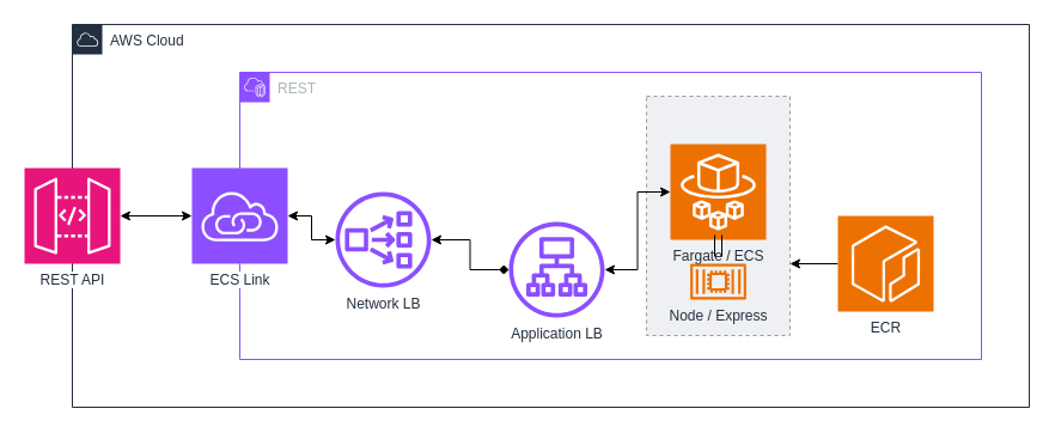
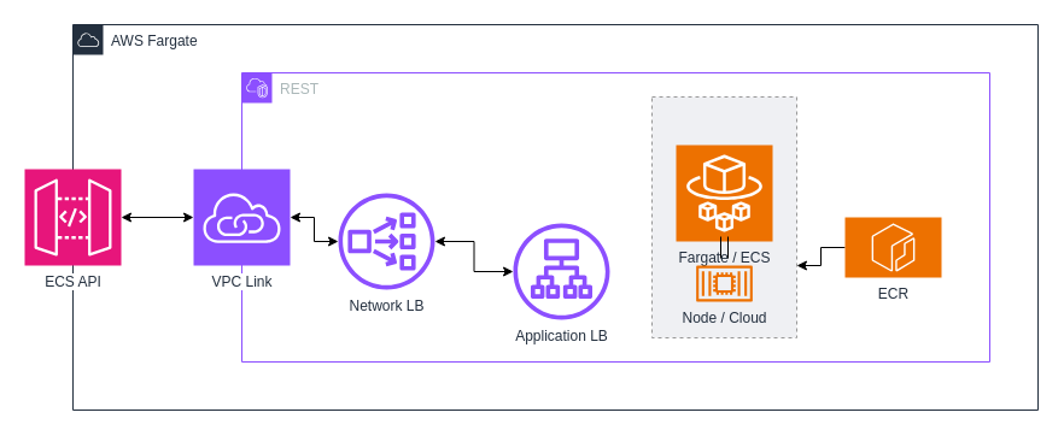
- <mxCell id="2" value="AWS Cloud" style="points=[[0,0],[0.25,0],[0.5,0],[0.75,0],[1,0],[1,0.25],[1,0.5],[1,0.75],[1,1],[0.75,1],[0.5,1],[0.25,1],[0,1],[0,0.75],[0,0.5],[0,0.25]];outlineConnect=0;gradientColor=none;html=1;whiteSpace=wrap;fontSize=12;fontStyle=0;container=1;pointerEvents=0;collapsible=0;recursiveResize=0;shape=mxgraph.aws4.group;grIcon=mxgraph.aws4.group_aws_cloud;strokeColor=#232F3E;fillColor=none;verticalAlign=top;align=left;spacingLeft=30;fontColor=#232F3E;dashed=0;" parent="1" vertex="1"><mxGeometry x="60" y="20" width="800" height="320" as="geometry" /></mxCell>
+ <mxCell id="2" value="AWS Fargate" style="points=[[0,0],[0.25,0],[0.5,0],[0.75,0],[1,0],[1,0.25],[1,0.5],[1,0.75],[1,1],[0.75,1],[0.5,1],[0.25,1],[0,1],[0,0.75],[0,0.5],[0,0.25]];outlineConnect=0;gradientColor=none;html=1;whiteSpace=wrap;fontSize=12;fontStyle=0;container=1;pointerEvents=0;collapsible=0;recursiveResize=0;shape=mxgraph.aws4.group;grIcon=mxgraph.aws4.group_aws_cloud;strokeColor=#232F3E;fillColor=none;verticalAlign=top;align=left;spacingLeft=30;fontColor=#232F3E;dashed=0;" parent="1" vertex="1"><mxGeometry x="60" y="20" width="800" height="320" as="geometry" /></mxCell>
- <mxCell id="9" value="" style="edgeStyle=orthogonalEdgeStyle;rounded=0;orthogonalLoop=1;jettySize=auto;html=1;startArrow=classic;startFill=1;" parent="4" source="10" target="6" edge="1"><mxGeometry relative="1" as="geometry" /></mxCell>
- <mxCell id="8" value="ECR" style="sketch=0;points=[[0,0,0],[0.25,0,0],[0.5,0,0],[0.75,0,0],[1,0,0],[0,1,0],[0.25,1,0],[0.5,1,0],[0.75,1,0],[1,1,0],[0,0.25,0],[0,0.5,0],[0,0.75,0],[1,0.25,0],[1,0.5,0],[1,0.75,0]];outlineConnect=0;fontColor=#232F3E;fillColor=#ED7100;strokeColor=#ffffff;dashed=0;verticalLabelPosition=bottom;verticalAlign=top;align=center;html=1;fontSize=12;fontStyle=0;aspect=fixed;shape=mxgraph.aws4.resourceIcon;resIcon=mxgraph.aws4.ecr;" parent="4" vertex="1"><mxGeometry x="500" y="120" width="80" height="80" as="geometry" /></mxCell>
+ <mxCell id="8" value="ECR" style="sketch=0;points=[[0,0,0],[0.25,0,0],[0.5,0,0],[0.75,0,0],[1,0,0],[0,1,0],[0.25,1,0],[0.5,1,0],[0.75,1,0],[1,1,0],[0,0.25,0],[0,0.5,0],[0,0.75,0],[1,0.25,0],[1,0.5,0],[1,0.75,0]];outlineConnect=0;fontColor=#232F3E;fillColor=#ED7100;strokeColor=#ffffff;dashed=0;verticalLabelPosition=bottom;verticalAlign=top;align=center;html=1;fontSize=12;fontStyle=0;aspect=fixed;shape=mxgraph.aws4.resourceIcon;resIcon=mxgraph.aws4.ecr;" parent="4" vertex="1"><mxGeometry x="500" y="120" width="80" height="50" as="geometry" /></mxCell>
- <mxCell id="11" value="" style="edgeStyle=orthogonalEdgeStyle;rounded=0;orthogonalLoop=1;jettySize=auto;html=1;startArrow=classic;startFill=1;endArrow=diamond;" parent="4" source="12" target="10" edge="1"><mxGeometry relative="1" as="geometry" /></mxCell>
+ <mxCell id="11" value="" style="edgeStyle=orthogonalEdgeStyle;rounded=0;orthogonalLoop=1;jettySize=auto;html=1;startArrow=classic;startFill=1;" parent="4" source="12" target="10" edge="1"><mxGeometry relative="1" as="geometry" /></mxCell>
- <mxCell id="3" value="REST API" style="sketch=0;points=[[0,0,0],[0.25,0,0],[0.5,0,0],[0.75,0,0],[1,0,0],[0,1,0],[0.25,1,0],[0.5,1,0],[0.75,1,0],[1,1,0],[0,0.25,0],[0,0.5,0],[0,0.75,0],[1,0.25,0],[1,0.5,0],[1,0.75,0]];outlineConnect=0;fontColor=#232F3E;fillColor=#E7157B;strokeColor=#ffffff;dashed=0;verticalLabelPosition=bottom;verticalAlign=top;align=center;html=1;fontSize=12;fontStyle=0;aspect=fixed;shape=mxgraph.aws4.resourceIcon;resIcon=mxgraph.aws4.api_gateway;labelBackgroundColor=default;" parent="2" vertex="1"><mxGeometry x="-40" y="120" width="80" height="80" as="geometry" /></mxCell>
+ <mxCell id="3" value="ECS API" style="sketch=0;points=[[0,0,0],[0.25,0,0],[0.5,0,0],[0.75,0,0],[1,0,0],[0,1,0],[0.25,1,0],[0.5,1,0],[0.75,1,0],[1,1,0],[0,0.25,0],[0,0.5,0],[0,0.75,0],[1,0.25,0],[1,0.5,0],[1,0.75,0]];outlineConnect=0;fontColor=#232F3E;fillColor=#E7157B;strokeColor=#ffffff;dashed=0;verticalLabelPosition=bottom;verticalAlign=top;align=center;html=1;fontSize=12;fontStyle=0;aspect=fixed;shape=mxgraph.aws4.resourceIcon;resIcon=mxgraph.aws4.api_gateway;labelBackgroundColor=default;" parent="2" vertex="1"><mxGeometry x="-40" y="120" width="80" height="80" as="geometry" /></mxCell>
- <mxCell id="16" value="ECS Link" style="sketch=0;points=[[0,0,0],[0.25,0,0],[0.5,0,0],[0.75,0,0],[1,0,0],[0,1,0],[0.25,1,0],[0.5,1,0],[0.75,1,0],[1,1,0],[0,0.25,0],[0,0.5,0],[0,0.75,0],[1,0.25,0],[1,0.5,0],[1,0.75,0]];outlineConnect=0;fontColor=#232F3E;fillColor=#8C4FFF;strokeColor=#ffffff;dashed=0;verticalLabelPosition=bottom;verticalAlign=top;align=center;html=1;fontSize=12;fontStyle=0;aspect=fixed;shape=mxgraph.aws4.resourceIcon;resIcon=mxgraph.aws4.vpc_privatelink;labelBackgroundColor=default;" parent="1" vertex="1"><mxGeometry x="160" y="140" width="80" height="80" as="geometry" /></mxCell>
+ <mxCell id="16" value="VPC Link" style="sketch=0;points=[[0,0,0],[0.25,0,0],[0.5,0,0],[0.75,0,0],[1,0,0],[0,1,0],[0.25,1,0],[0.5,1,0],[0.75,1,0],[1,1,0],[0,0.25,0],[0,0.5,0],[0,0.75,0],[1,0.25,0],[1,0.5,0],[1,0.75,0]];outlineConnect=0;fontColor=#232F3E;fillColor=#8C4FFF;strokeColor=#ffffff;dashed=0;verticalLabelPosition=bottom;verticalAlign=top;align=center;html=1;fontSize=12;fontStyle=0;aspect=fixed;shape=mxgraph.aws4.resourceIcon;resIcon=mxgraph.aws4.vpc_privatelink;labelBackgroundColor=default;" parent="1" vertex="1"><mxGeometry x="160" y="140" width="80" height="80" as="geometry" /></mxCell>
- <mxCell id="13" value="Node / Express" style="sketch=0;outlineConnect=0;fontColor=#232F3E;gradientColor=none;fillColor=#ED7100;strokeColor=none;dashed=0;verticalLabelPosition=bottom;verticalAlign=top;align=center;html=1;fontSize=12;fontStyle=0;pointerEvents=1;shape=mxgraph.aws4.container_2;aspect=fixed;" parent="4" vertex="1"><mxGeometry x="375" y="160" width="50" height="30" as="geometry" /></mxCell>
+ <mxCell id="13" value="Node / Cloud" style="sketch=0;outlineConnect=0;fontColor=#232F3E;gradientColor=none;fillColor=#ED7100;strokeColor=none;dashed=0;verticalLabelPosition=bottom;verticalAlign=top;align=center;html=1;fontSize=12;fontStyle=0;pointerEvents=1;shape=mxgraph.aws4.container_2;aspect=fixed;" parent="4" vertex="1"><mxGeometry x="375" y="160" width="50" height="30" as="geometry" /></mxCell>
